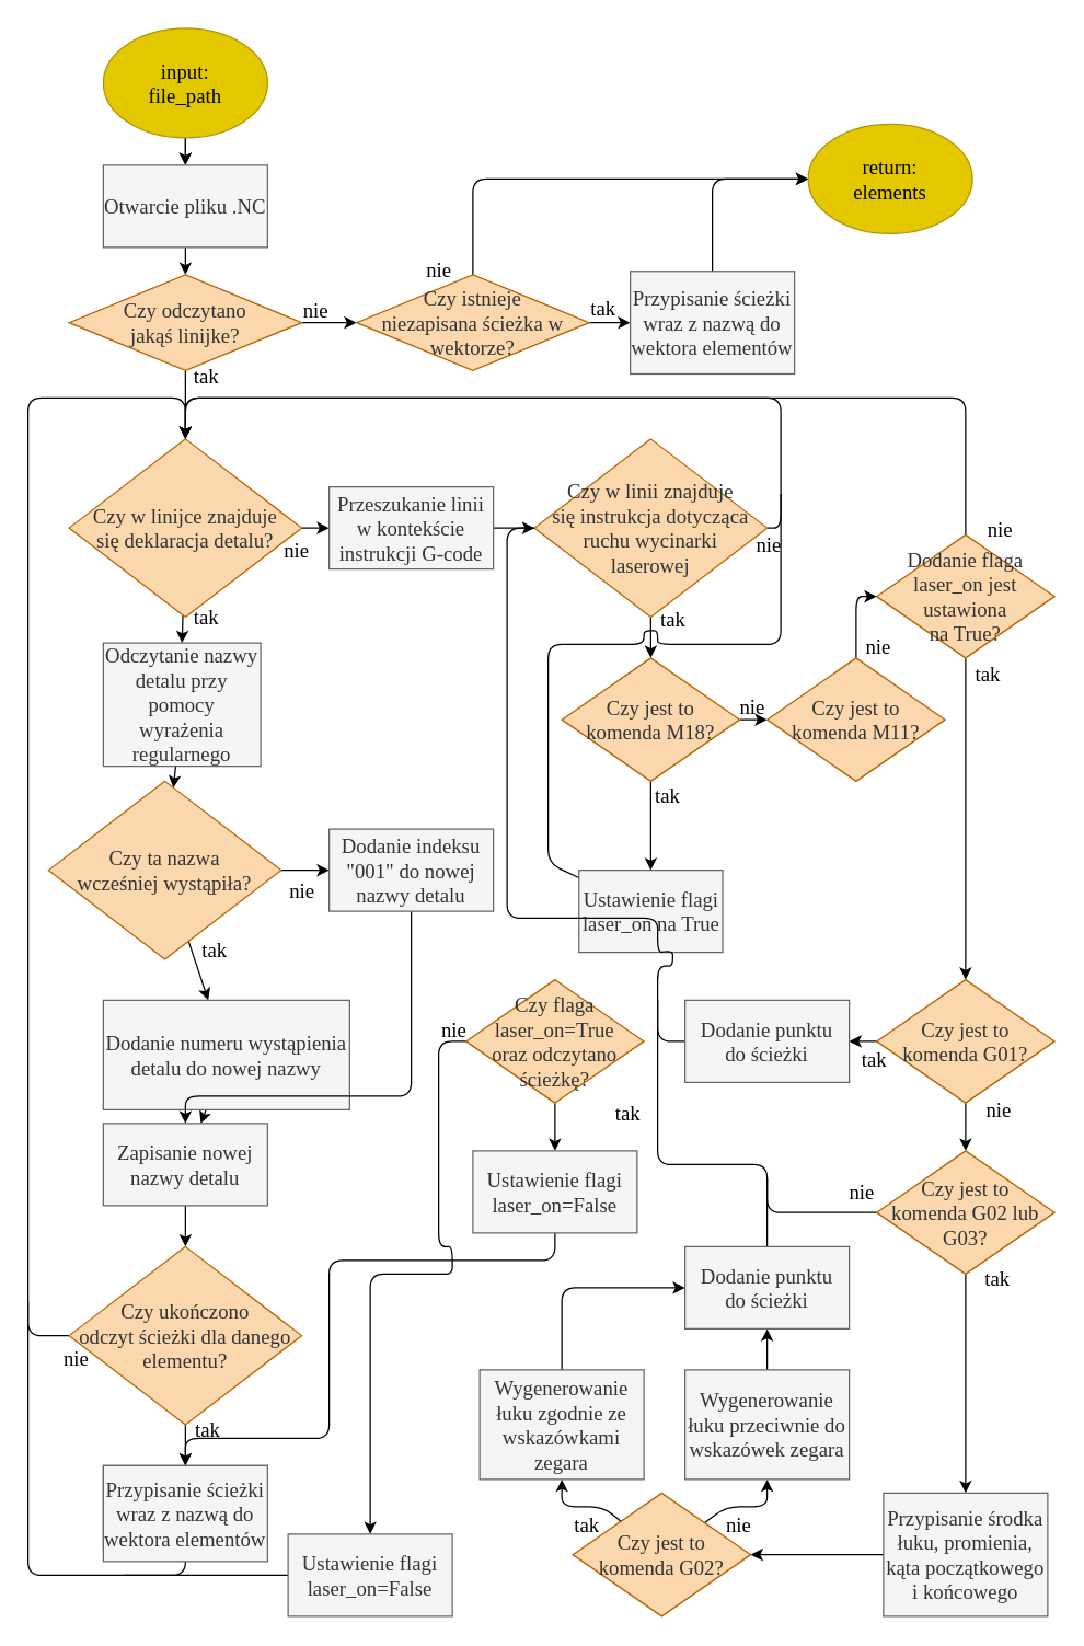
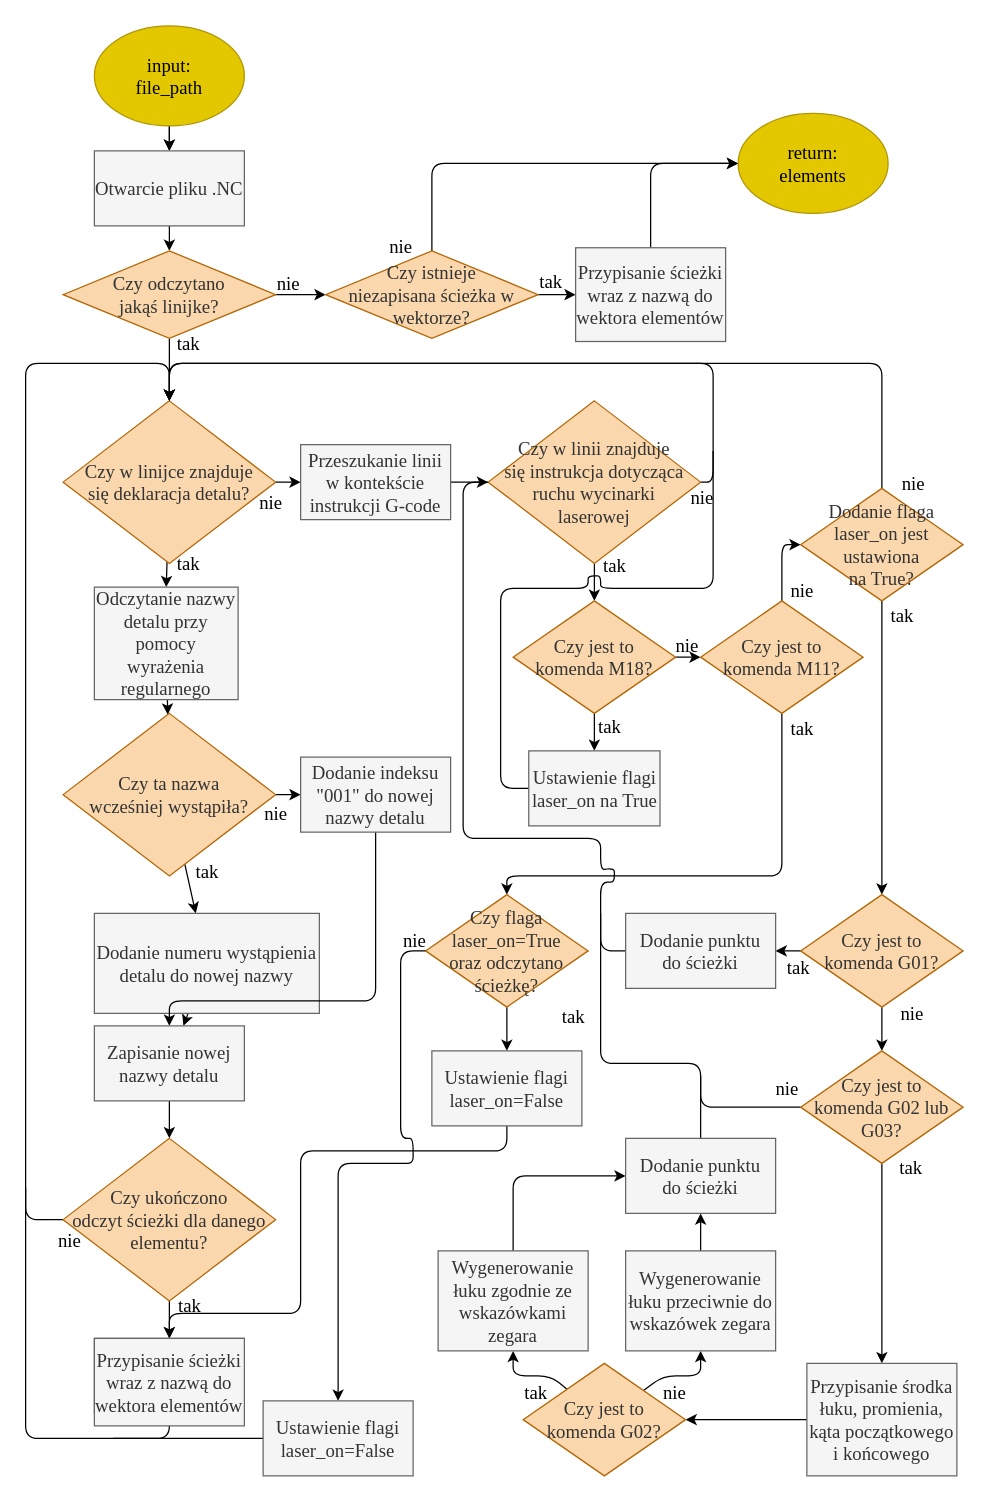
- <mxCell id="18" value="&lt;span style=&quot;color: rgb(51, 51, 51); font-size: 15px;&quot;&gt;Czy ta nazwa &lt;br style=&quot;font-size: 15px;&quot;&gt;wcześniej wystąpiła?&lt;/span&gt;" style="rhombus;whiteSpace=wrap;html=1;fillColor=#fad7ac;strokeColor=#b46504;fontSize=15;fontFamily=Garamond;" parent="1" vertex="1"><mxGeometry x="35" y="570" width="170" height="130" as="geometry" /></mxCell>
+ <mxCell id="18" value="&lt;span style=&quot;color: rgb(51, 51, 51); font-size: 15px;&quot;&gt;Czy ta nazwa &lt;br style=&quot;font-size: 15px;&quot;&gt;wcześniej wystąpiła?&lt;/span&gt;" style="rhombus;whiteSpace=wrap;html=1;fillColor=#fad7ac;strokeColor=#b46504;fontSize=15;fontFamily=Garamond;" parent="1" vertex="1"><mxGeometry x="50" y="570" width="170" height="130" as="geometry" /></mxCell>
- <mxCell id="54" value="Ustawienie flagi laser_on na True" style="rounded=0;whiteSpace=wrap;html=1;fillColor=#f5f5f5;strokeColor=#666666;fontColor=#333333;fontSize=15;fontFamily=Garamond;" parent="1" vertex="1"><mxGeometry x="422.5" y="635" width="105" height="60" as="geometry" /></mxCell>
+ <mxCell id="54" value="Ustawienie flagi laser_on na True" style="rounded=0;whiteSpace=wrap;html=1;fillColor=#f5f5f5;strokeColor=#666666;fontColor=#333333;fontSize=15;fontFamily=Garamond;" parent="1" vertex="1"><mxGeometry x="422.5" y="600" width="105" height="60" as="geometry" /></mxCell>
+ <mxCell id="44" value="" style="edgeStyle=none;html=1;strokeColor=#000000;fontColor=none;endArrow=classic;endFill=1;entryX=0.5;entryY=0;entryDx=0;entryDy=0;fontFamily=Garamond;fontSize=15;" parent="1" source="46" target="57" edge="1"><mxGeometry relative="1" as="geometry"><Array as="points"><mxPoint x="625" y="700" /><mxPoint x="405" y="700" /></Array></mxGeometry></mxCell>
+ <mxCell id="45" value="tak" style="edgeLabel;html=1;align=center;verticalAlign=middle;resizable=0;points=[];fontColor=none;labelBackgroundColor=none;fontSize=15;fontFamily=Garamond;" parent="44" vertex="1" connectable="0"><mxGeometry x="-0.908" relative="1" as="geometry"><mxPoint x="15" y="-6" as="offset" /></mxGeometry></mxCell>
